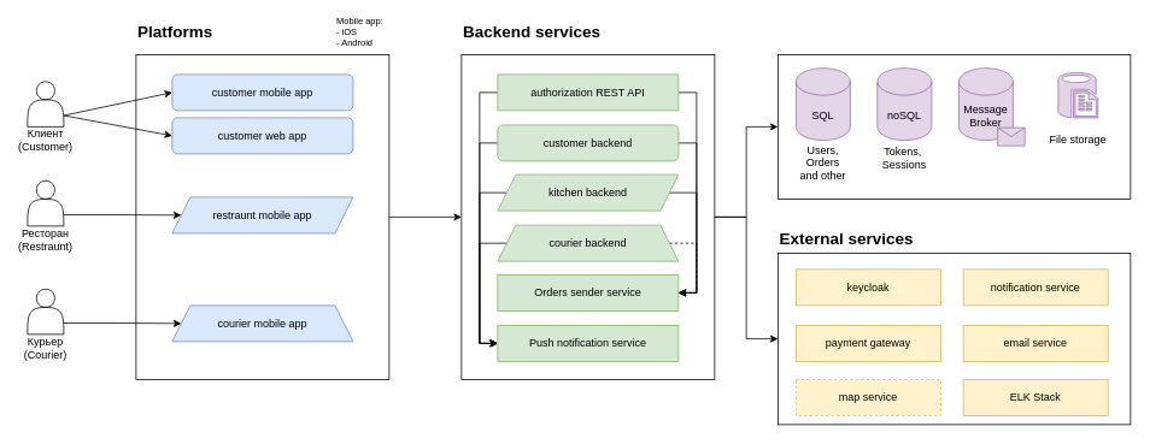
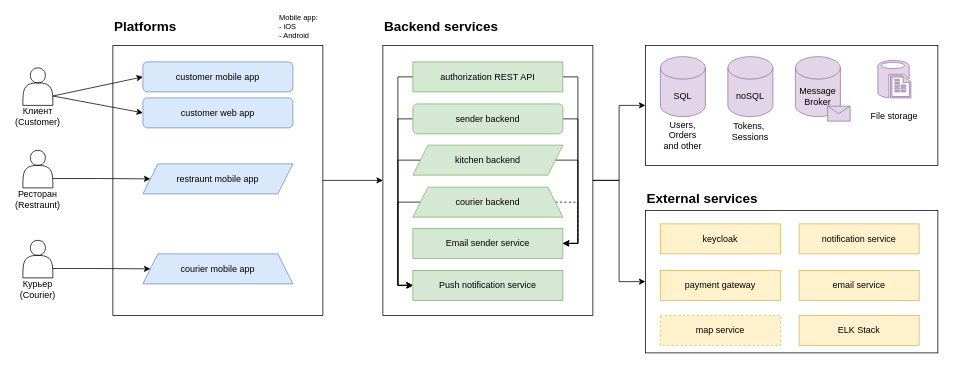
- <mxCell id="33" value="customer backend" style="rounded=1;whiteSpace=wrap;html=1;fillColor=#d5e8d4;strokeColor=#82b366;flipH=0;" parent="1" vertex="1"><mxGeometry x="550" y="138" width="200" height="40" as="geometry" /></mxCell>
+ <mxCell id="33" value="sender backend" style="rounded=1;whiteSpace=wrap;html=1;fillColor=#d5e8d4;strokeColor=#82b366;flipH=0;" parent="1" vertex="1"><mxGeometry x="550" y="138" width="200" height="40" as="geometry" /></mxCell>
- <mxCell id="40" value="Orders sender service" style="rounded=0;whiteSpace=wrap;html=1;fillColor=#d5e8d4;strokeColor=#82b366;flipH=0;" parent="1" vertex="1"><mxGeometry x="550" y="304" width="200" height="40" as="geometry" /></mxCell>
+ <mxCell id="40" value="Email sender service" style="rounded=0;whiteSpace=wrap;html=1;fillColor=#d5e8d4;strokeColor=#82b366;flipH=0;" parent="1" vertex="1"><mxGeometry x="550" y="304" width="200" height="40" as="geometry" /></mxCell>
